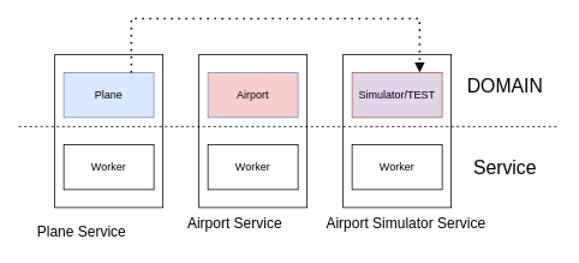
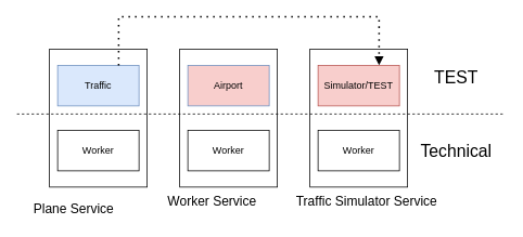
- <mxCell id="12" value="&lt;font style=&quot;font-size: 21px&quot;&gt;DOMAIN&lt;/font&gt;" style="text;html=1;strokeColor=none;fillColor=none;align=center;verticalAlign=middle;whiteSpace=wrap;rounded=0;" vertex="1" parent="1"><mxGeometry x="530" y="80" width="60" height="30" as="geometry" /></mxCell>
+ <mxCell id="12" value="&lt;font style=&quot;font-size: 21px&quot;&gt;TEST&lt;/font&gt;" style="text;html=1;strokeColor=none;fillColor=none;align=center;verticalAlign=middle;whiteSpace=wrap;rounded=0;" vertex="1" parent="1"><mxGeometry x="530" y="80" width="60" height="30" as="geometry" /></mxCell>
- <mxCell id="5" value="Plane" style="rounded=0;whiteSpace=wrap;html=1;fillColor=#dae8fc;strokeColor=#6c8ebf;" vertex="1" parent="1"><mxGeometry x="70" y="80" width="100" height="50" as="geometry" /></mxCell>
+ <mxCell id="5" value="Traffic" style="rounded=0;whiteSpace=wrap;html=1;fillColor=#dae8fc;strokeColor=#6c8ebf;" vertex="1" parent="1"><mxGeometry x="70" y="80" width="100" height="50" as="geometry" /></mxCell>
- <mxCell id="10" value="Simulator/TEST" style="rounded=0;whiteSpace=wrap;html=1;fillColor=#e1d5e7;strokeColor=#b85450;" vertex="1" parent="1"><mxGeometry x="390" y="80" width="100" height="50" as="geometry" /></mxCell>
+ <mxCell id="10" value="Simulator/TEST" style="rounded=0;whiteSpace=wrap;html=1;fillColor=#f8cecc;strokeColor=#b85450;" vertex="1" parent="1"><mxGeometry x="390" y="80" width="100" height="50" as="geometry" /></mxCell>
- <mxCell id="13" value="Service" style="text;html=1;strokeColor=none;fillColor=none;align=center;verticalAlign=middle;whiteSpace=wrap;rounded=0;fontSize=21;" vertex="1" parent="1"><mxGeometry x="530" y="170" width="60" height="30" as="geometry" /></mxCell>
+ <mxCell id="13" value="Technical" style="text;html=1;strokeColor=none;fillColor=none;align=center;verticalAlign=middle;whiteSpace=wrap;rounded=0;fontSize=21;" vertex="1" parent="1"><mxGeometry x="530" y="170" width="60" height="30" as="geometry" /></mxCell>
- <mxCell id="16" value="&lt;font style=&quot;font-size: 16px&quot;&gt;Airport Service&lt;/font&gt;" style="text;html=1;strokeColor=none;fillColor=none;align=center;verticalAlign=middle;whiteSpace=wrap;rounded=0;fontSize=21;" vertex="1" parent="1"><mxGeometry x="200" y="230" width="120" height="30" as="geometry" /></mxCell>
+ <mxCell id="16" value="&lt;font style=&quot;font-size: 16px&quot;&gt;Worker Service&lt;/font&gt;" style="text;html=1;strokeColor=none;fillColor=none;align=center;verticalAlign=middle;whiteSpace=wrap;rounded=0;fontSize=21;" vertex="1" parent="1"><mxGeometry x="200" y="230" width="120" height="30" as="geometry" /></mxCell>
- <mxCell id="17" value="&lt;font style=&quot;font-size: 16px&quot;&gt;Airport Simulator Service&lt;/font&gt;" style="text;html=1;strokeColor=none;fillColor=none;align=center;verticalAlign=middle;whiteSpace=wrap;rounded=0;fontSize=21;" vertex="1" parent="1"><mxGeometry x="360" y="230" width="180" height="30" as="geometry" /></mxCell>
+ <mxCell id="17" value="&lt;font style=&quot;font-size: 16px&quot;&gt;Traffic Simulator Service&lt;/font&gt;" style="text;html=1;strokeColor=none;fillColor=none;align=center;verticalAlign=middle;whiteSpace=wrap;rounded=0;fontSize=21;" vertex="1" parent="1"><mxGeometry x="360" y="230" width="180" height="30" as="geometry" /></mxCell>
